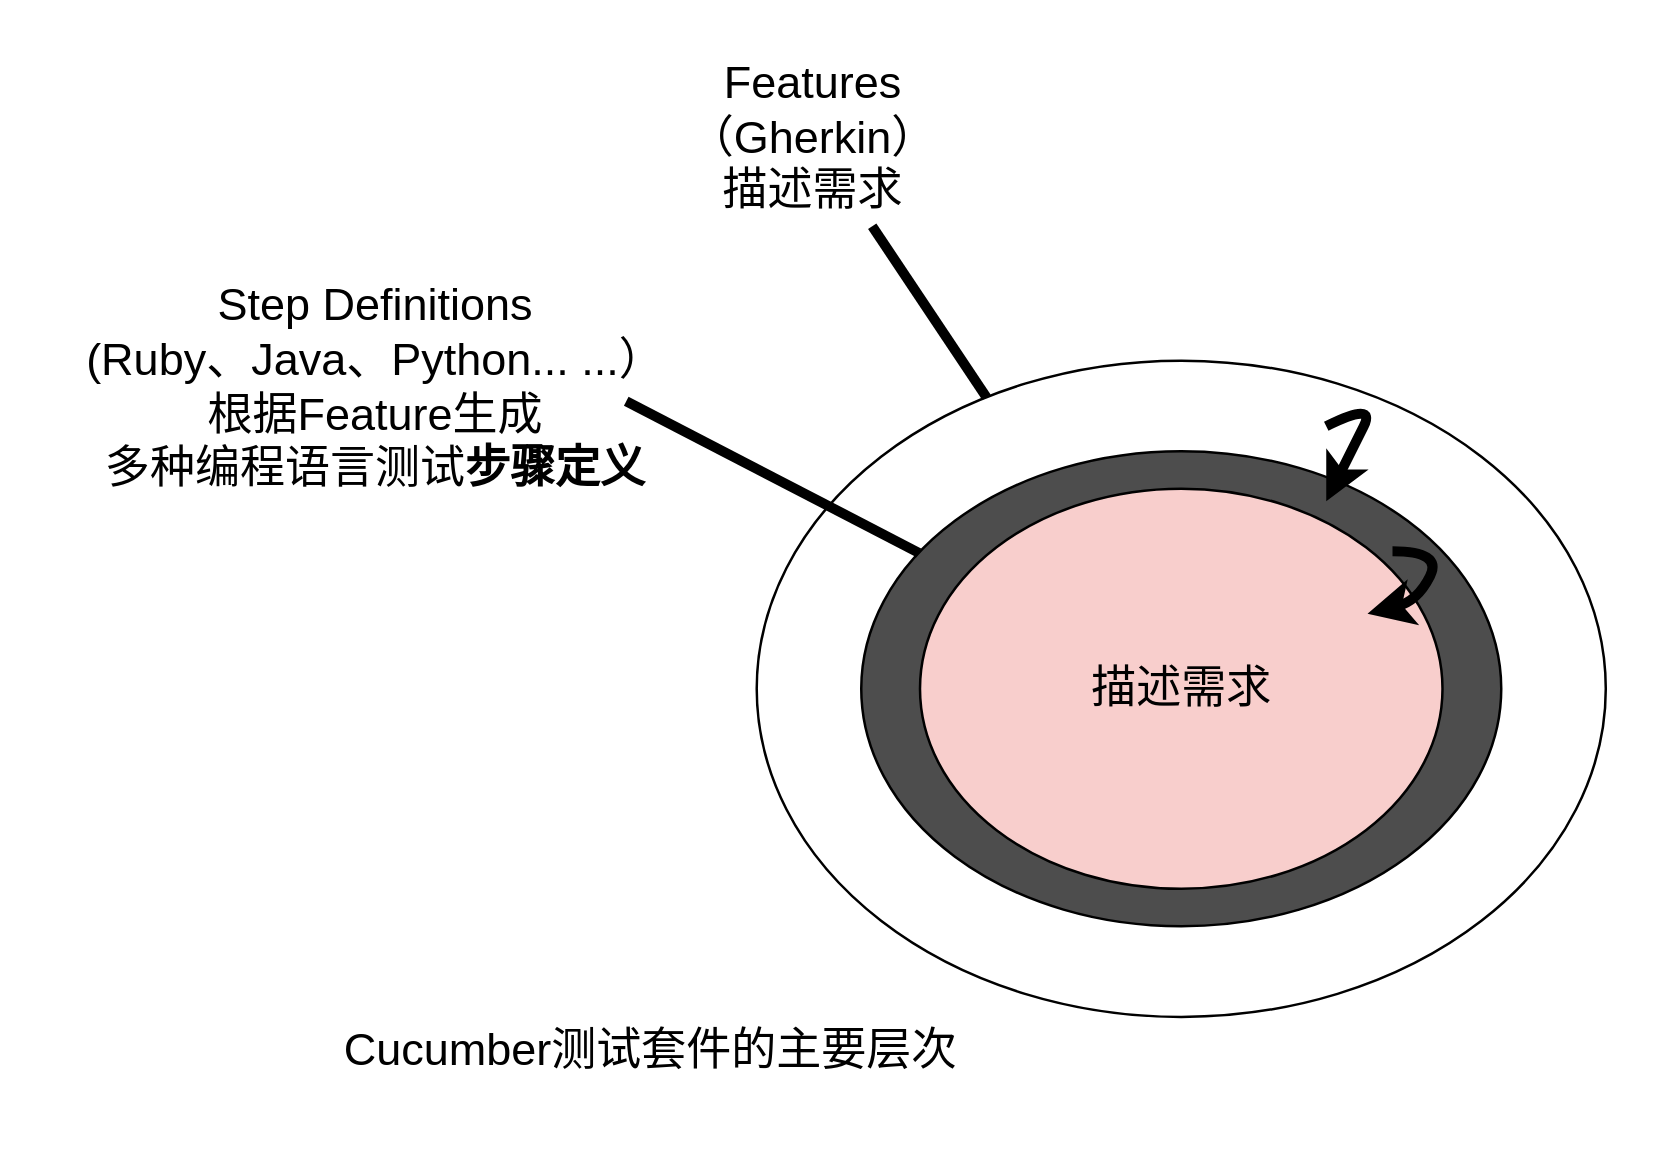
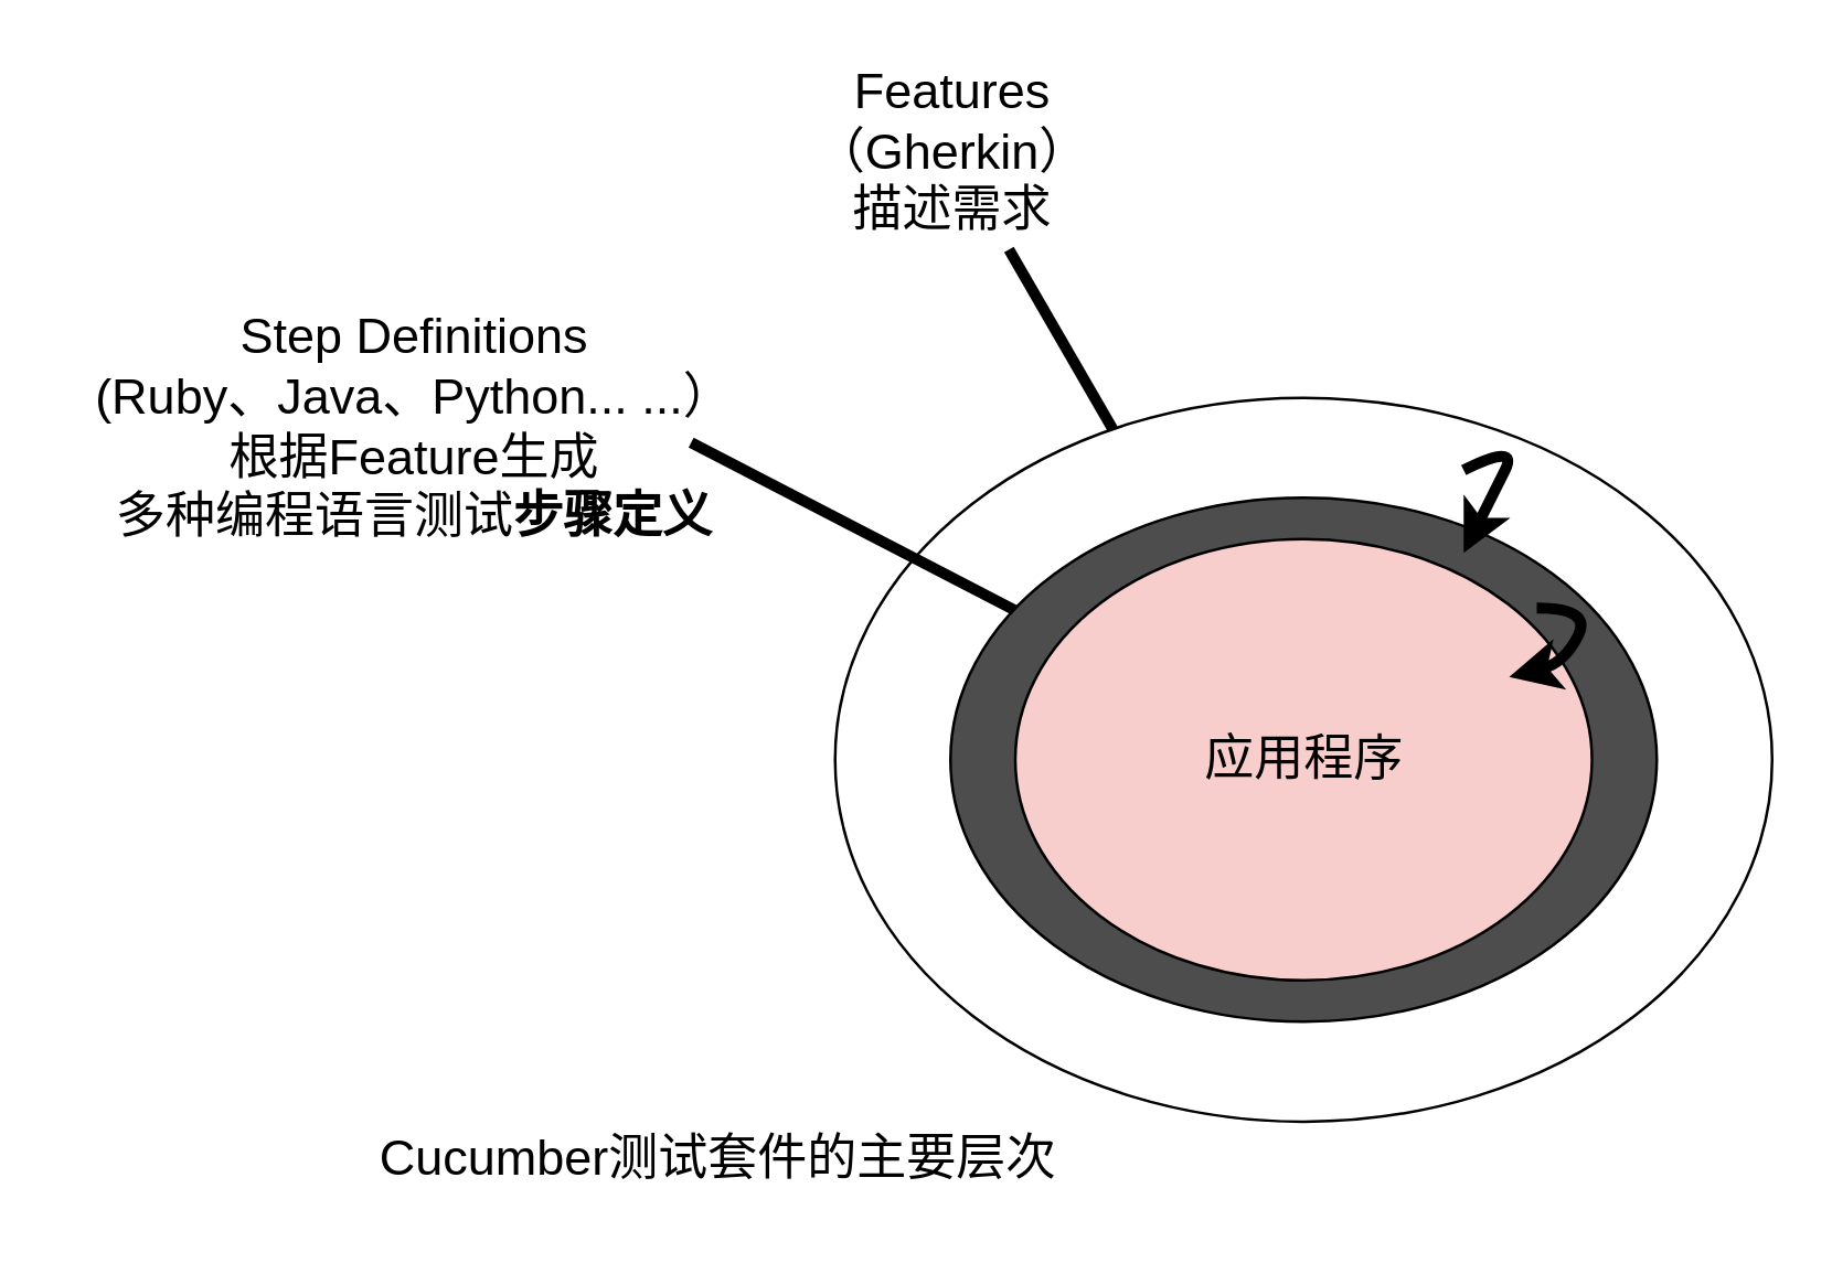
- <mxCell id="7" value="&lt;div&gt;Features&lt;/div&gt;&lt;div&gt;（Gherkin）&lt;br&gt;描述需求&lt;br&gt;&lt;/div&gt;" style="text;html=1;strokeColor=none;fillColor=none;align=center;verticalAlign=middle;whiteSpace=wrap;rounded=0;fontSize=18;" vertex="1" parent="1"><mxGeometry x="260" y="20" width="130" height="70" as="geometry" /></mxCell>
+ <mxCell id="7" value="&lt;div&gt;Features&lt;/div&gt;&lt;div&gt;（Gherkin）&lt;br&gt;描述需求&lt;br&gt;&lt;/div&gt;" style="text;html=1;strokeColor=none;fillColor=none;align=center;verticalAlign=middle;whiteSpace=wrap;rounded=0;fontSize=18;" vertex="1" parent="1"><mxGeometry x="280" y="20" width="130" height="70" as="geometry" /></mxCell>
- <mxCell id="4" value="&lt;font style=&quot;font-size: 18px&quot;&gt;描述需求&lt;/font&gt;" style="ellipse;whiteSpace=wrap;html=1;fillColor=#F8CECC;" vertex="1" parent="1"><mxGeometry x="367.5" y="195" width="209" height="160" as="geometry" /></mxCell>
+ <mxCell id="4" value="&lt;font style=&quot;font-size: 18px&quot;&gt;应用程序&lt;/font&gt;" style="ellipse;whiteSpace=wrap;html=1;fillColor=#F8CECC;" vertex="1" parent="1"><mxGeometry x="367.5" y="195" width="209" height="160" as="geometry" /></mxCell>
